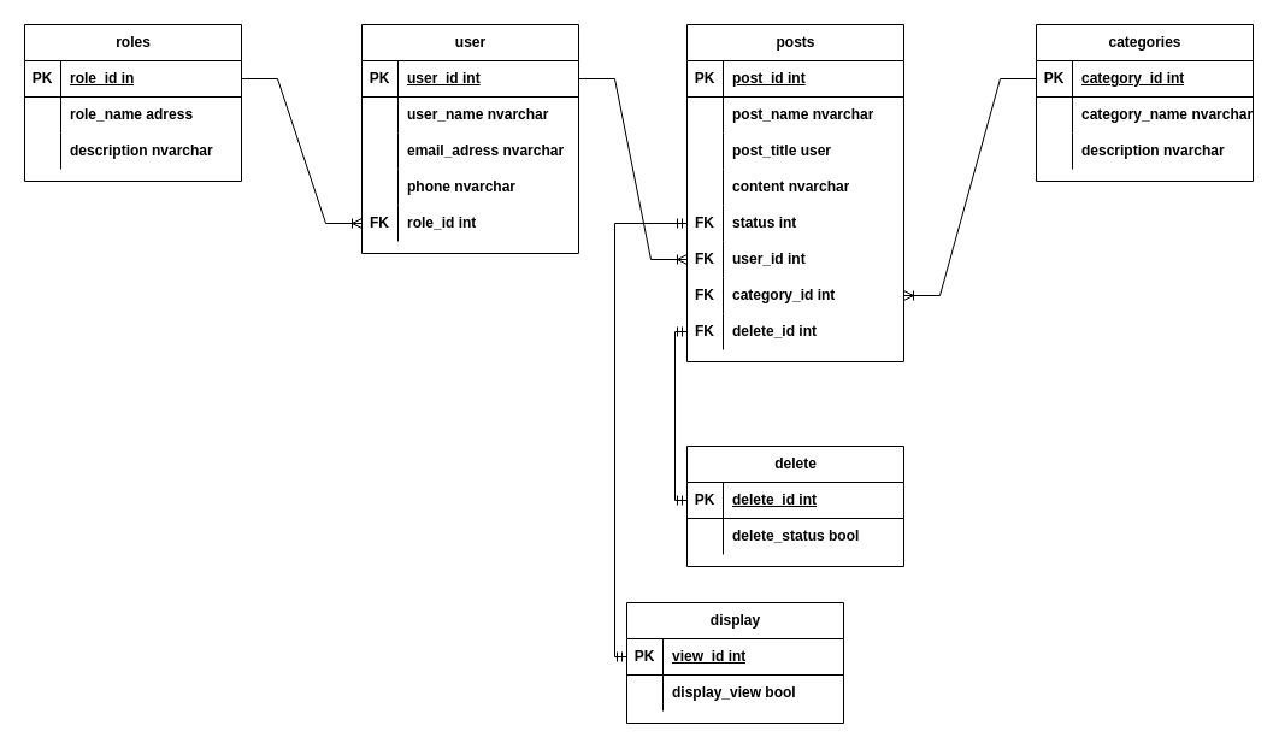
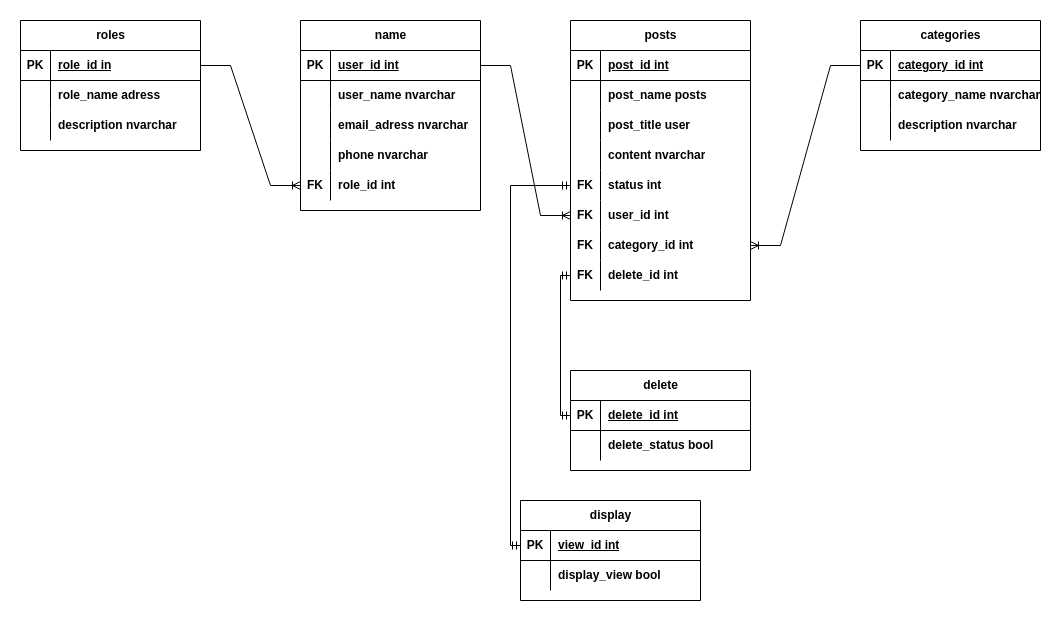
- <mxCell id="2" value="user" style="shape=table;startSize=30;container=1;collapsible=1;childLayout=tableLayout;fixedRows=1;rowLines=0;fontStyle=1;align=center;resizeLast=1;rounded=0;shadow=0;glass=0;labelBackgroundColor=none;labelBorderColor=none;sketch=0;strokeColor=default;fillColor=none;gradientColor=none;html=1;" vertex="1" parent="1"><mxGeometry x="300" y="20" width="180" height="190" as="geometry" /></mxCell>
+ <mxCell id="2" value="name" style="shape=table;startSize=30;container=1;collapsible=1;childLayout=tableLayout;fixedRows=1;rowLines=0;fontStyle=1;align=center;resizeLast=1;rounded=0;shadow=0;glass=0;labelBackgroundColor=none;labelBorderColor=none;sketch=0;strokeColor=default;fillColor=none;gradientColor=none;html=1;" vertex="1" parent="1"><mxGeometry x="300" y="20" width="180" height="190" as="geometry" /></mxCell>
- <mxCell id="24" value="post_name nvarchar" style="shape=partialRectangle;connectable=0;fillColor=none;top=0;left=0;bottom=0;right=0;align=left;spacingLeft=6;overflow=hidden;rounded=0;shadow=0;glass=0;labelBackgroundColor=none;labelBorderColor=none;sketch=0;strokeColor=default;html=1;fontStyle=1" vertex="1" parent="22"><mxGeometry x="30" width="150" height="30" as="geometry"><mxRectangle width="150" height="30" as="alternateBounds" /></mxGeometry></mxCell>
+ <mxCell id="24" value="post_name posts" style="shape=partialRectangle;connectable=0;fillColor=none;top=0;left=0;bottom=0;right=0;align=left;spacingLeft=6;overflow=hidden;rounded=0;shadow=0;glass=0;labelBackgroundColor=none;labelBorderColor=none;sketch=0;strokeColor=default;html=1;fontStyle=1" vertex="1" parent="22"><mxGeometry x="30" width="150" height="30" as="geometry"><mxRectangle width="150" height="30" as="alternateBounds" /></mxGeometry></mxCell>
